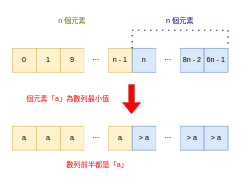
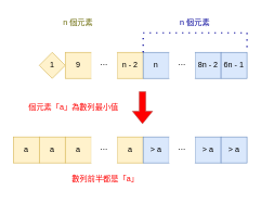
- <mxCell id="2" value="0" style="rounded=0;whiteSpace=wrap;html=1;fillColor=#fff2cc;strokeColor=#d6b656;" parent="1" vertex="1"><mxGeometry x="20" y="80" width="40" height="40" as="geometry" /></mxCell>
- <mxCell id="7" value="1" style="rounded=0;whiteSpace=wrap;html=1;fillColor=#fff2cc;strokeColor=#d6b656;" vertex="1" parent="1"><mxGeometry x="60" y="80" width="40" height="40" as="geometry" /></mxCell>
+ <mxCell id="7" value="1" style="rhombus;whiteSpace=wrap;html=1;fillColor=#fff2cc;strokeColor=#d6b656;" vertex="1" parent="1"><mxGeometry x="60" y="80" width="40" height="40" as="geometry" /></mxCell>
- <mxCell id="3" value="n - 1" style="rounded=0;whiteSpace=wrap;html=1;fillColor=#fff2cc;strokeColor=#d6b656;" parent="1" vertex="1"><mxGeometry x="180" y="80" width="40" height="40" as="geometry" /></mxCell>
+ <mxCell id="3" value="n - 2" style="rounded=0;whiteSpace=wrap;html=1;fillColor=#fff2cc;strokeColor=#d6b656;" parent="1" vertex="1"><mxGeometry x="180" y="80" width="40" height="40" as="geometry" /></mxCell>
